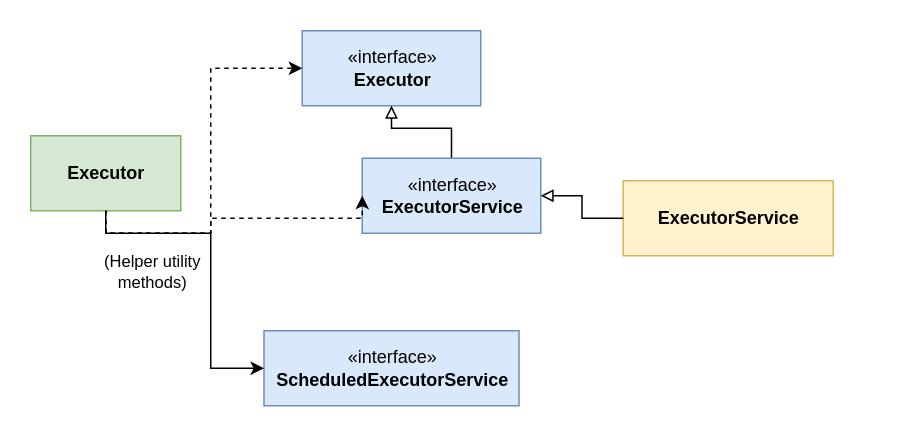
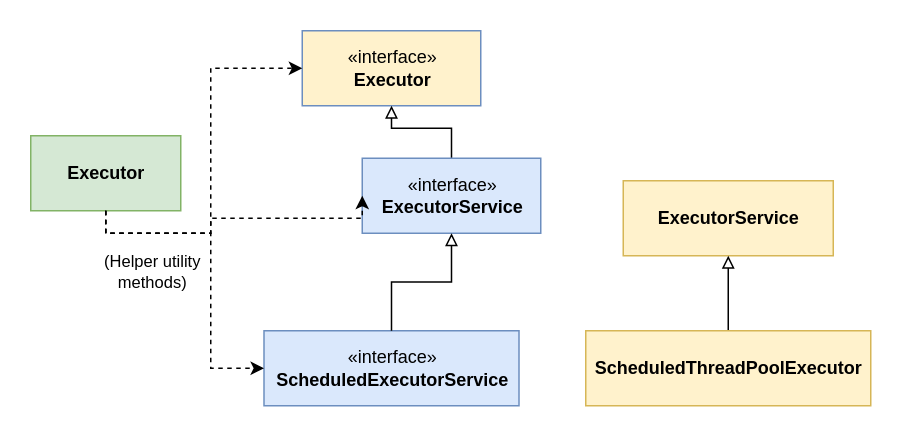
- <mxCell id="2" value="«interface»&lt;br&gt;&lt;b&gt;Executor&lt;/b&gt;" style="html=1;fillColor=#dae8fc;strokeColor=#6c8ebf;" parent="1" vertex="1"><mxGeometry x="201" y="20" width="119" height="50" as="geometry" /></mxCell>
+ <mxCell id="2" value="«interface»&lt;br&gt;&lt;b&gt;Executor&lt;/b&gt;" style="html=1;fillColor=#fff2cc;strokeColor=#6c8ebf;" parent="1" vertex="1"><mxGeometry x="201" y="20" width="119" height="50" as="geometry" /></mxCell>
- <mxCell id="8" value="" style="edgeStyle=orthogonalEdgeStyle;rounded=0;orthogonalLoop=1;jettySize=auto;html=1;endArrow=block;endFill=0;entryX=1;entryY=0.5;entryDx=0;entryDy=0;exitX=0;exitY=0.5;exitDx=0;exitDy=0;" parent="1" source="6" target="4" edge="1"><mxGeometry relative="1" as="geometry"><mxPoint x="270.5" y="220" as="sourcePoint" /><mxPoint x="270.5" y="180" as="targetPoint" /></mxGeometry></mxCell>
+ <mxCell id="7" value="" style="edgeStyle=orthogonalEdgeStyle;rounded=0;orthogonalLoop=1;jettySize=auto;html=1;endArrow=block;endFill=0;entryX=0.5;entryY=1;entryDx=0;entryDy=0;exitX=0.5;exitY=0;exitDx=0;exitDy=0;" parent="1" source="5" target="4" edge="1"><mxGeometry relative="1" as="geometry"><mxPoint x="275" y="130" as="sourcePoint" /><mxPoint x="275" y="80" as="targetPoint" /></mxGeometry></mxCell>
+ <mxCell id="9" value="" style="edgeStyle=orthogonalEdgeStyle;rounded=0;orthogonalLoop=1;jettySize=auto;html=1;endArrow=block;endFill=0;" parent="1" source="10" target="6" edge="1"><mxGeometry relative="1" as="geometry" /></mxCell>
- <mxCell id="14" value="" style="edgeStyle=orthogonalEdgeStyle;rounded=0;orthogonalLoop=1;jettySize=auto;html=1;endArrow=classic;endFill=1;exitX=0.5;exitY=1;exitDx=0;exitDy=0;entryX=0;entryY=0.5;entryDx=0;entryDy=0;dashed=0;" parent="1" source="11" target="5" edge="1"><mxGeometry relative="1" as="geometry"><mxPoint x="90" y="165" as="sourcePoint" /><mxPoint x="211" y="155" as="targetPoint" /><Array as="points"><mxPoint x="70" y="155" /><mxPoint x="140" y="155" /><mxPoint x="140" y="245" /></Array></mxGeometry></mxCell>
+ <mxCell id="14" value="" style="edgeStyle=orthogonalEdgeStyle;rounded=0;orthogonalLoop=1;jettySize=auto;html=1;endArrow=classic;endFill=1;exitX=0.5;exitY=1;exitDx=0;exitDy=0;entryX=0;entryY=0.5;entryDx=0;entryDy=0;dashed=1;" parent="1" source="11" target="5" edge="1"><mxGeometry relative="1" as="geometry"><mxPoint x="90" y="165" as="sourcePoint" /><mxPoint x="211" y="155" as="targetPoint" /><Array as="points"><mxPoint x="70" y="155" /><mxPoint x="140" y="155" /><mxPoint x="140" y="245" /></Array></mxGeometry></mxCell>
+ <mxCell id="10" value="&lt;b&gt;ScheduledThreadPoolExecutor&lt;/b&gt;" style="html=1;fillColor=#fff2cc;strokeColor=#d6b656;" parent="1" vertex="1"><mxGeometry x="390" y="220" width="190" height="50" as="geometry" /></mxCell>
